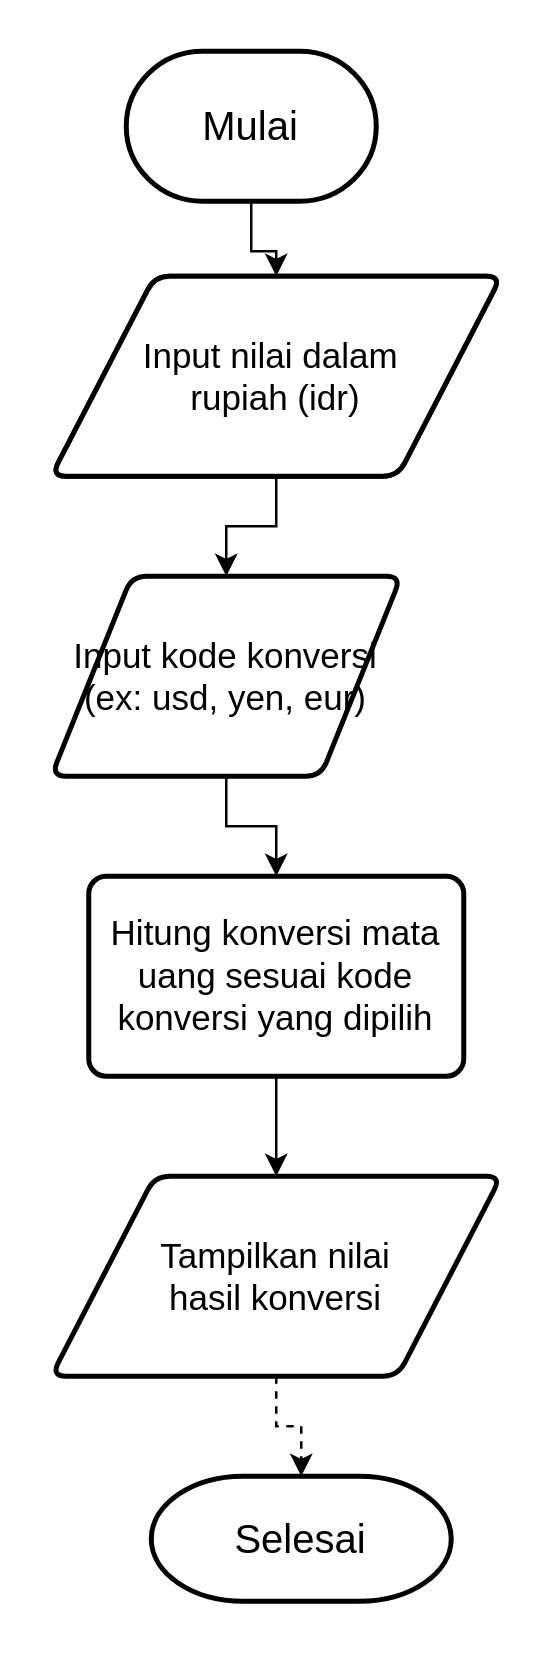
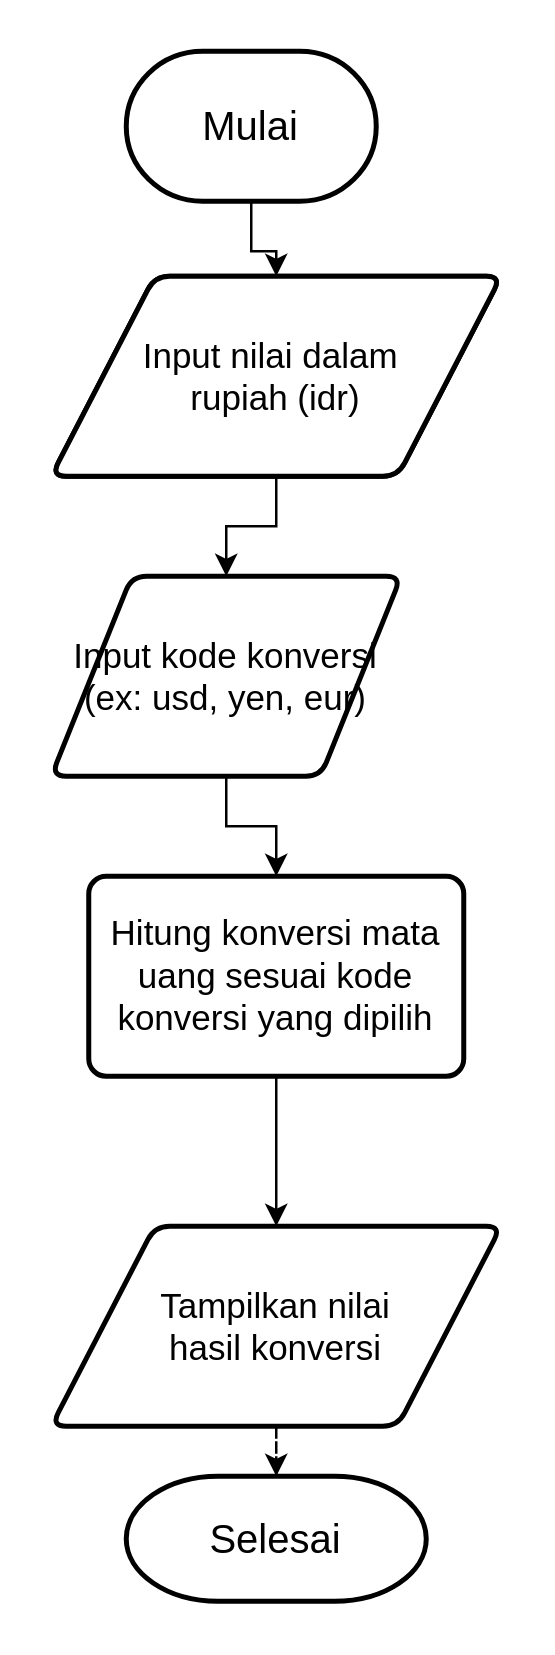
- <mxCell id="12" value="&lt;span style=&quot;font-size: 14px;&quot;&gt;Tampilkan nilai&lt;/span&gt;&lt;div&gt;&lt;span style=&quot;font-size: 14px;&quot;&gt;hasil konversi&lt;/span&gt;&lt;/div&gt;" style="shape=parallelogram;html=1;strokeWidth=2;perimeter=parallelogramPerimeter;whiteSpace=wrap;rounded=1;arcSize=12;size=0.23;" vertex="1" parent="1"><mxGeometry x="20" y="470" width="180" height="80" as="geometry" /></mxCell>
+ <mxCell id="12" value="&lt;span style=&quot;font-size: 14px;&quot;&gt;Tampilkan nilai&lt;/span&gt;&lt;div&gt;&lt;span style=&quot;font-size: 14px;&quot;&gt;hasil konversi&lt;/span&gt;&lt;/div&gt;" style="shape=parallelogram;html=1;strokeWidth=2;perimeter=parallelogramPerimeter;whiteSpace=wrap;rounded=1;arcSize=12;size=0.23;" vertex="1" parent="1"><mxGeometry x="20" y="490" width="180" height="80" as="geometry" /></mxCell>
- <mxCell id="13" value="&lt;font style=&quot;font-size: 16px;&quot;&gt;Selesai&lt;/font&gt;" style="strokeWidth=2;html=1;shape=mxgraph.flowchart.terminator;whiteSpace=wrap;" vertex="1" parent="1"><mxGeometry x="60" y="590" width="120" height="50" as="geometry" /></mxCell>
+ <mxCell id="13" value="&lt;font style=&quot;font-size: 16px;&quot;&gt;Selesai&lt;/font&gt;" style="strokeWidth=2;html=1;shape=mxgraph.flowchart.terminator;whiteSpace=wrap;" vertex="1" parent="1"><mxGeometry x="50" y="590" width="120" height="50" as="geometry" /></mxCell>
